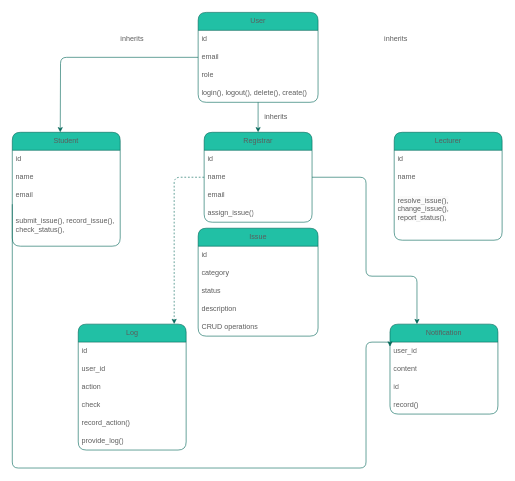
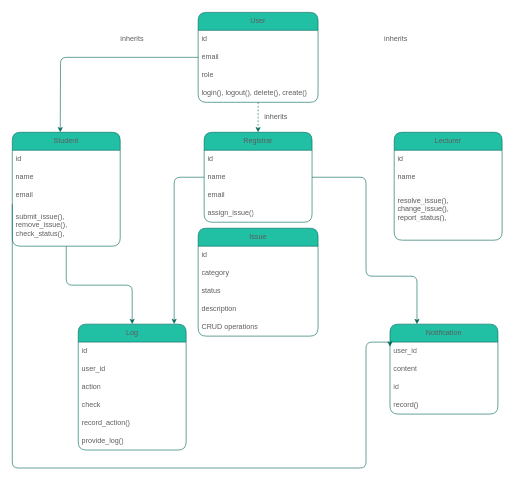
- <mxCell id="2" style="edgeStyle=orthogonalEdgeStyle;rounded=1;orthogonalLoop=1;jettySize=auto;html=1;entryX=0.5;entryY=0;entryDx=0;entryDy=0;labelBackgroundColor=none;strokeColor=#006658;fontColor=default;" parent="1" source="3" target="14" edge="1"><mxGeometry relative="1" as="geometry" /></mxCell>
+ <mxCell id="2" style="edgeStyle=orthogonalEdgeStyle;rounded=1;orthogonalLoop=1;jettySize=auto;html=1;entryX=0.5;entryY=0;entryDx=0;entryDy=0;labelBackgroundColor=none;strokeColor=#006658;fontColor=default;dashed=1;" parent="1" source="3" target="14" edge="1"><mxGeometry relative="1" as="geometry" /></mxCell>
- <mxCell id="13" value="submit_issue(), record_issue(), check_status()," style="text;strokeColor=none;fillColor=none;align=left;verticalAlign=middle;spacingLeft=4;spacingRight=4;overflow=hidden;points=[[0,0.5],[1,0.5]];portConstraint=eastwest;rotatable=0;whiteSpace=wrap;html=1;rounded=1;labelBackgroundColor=none;fontColor=#5C5C5C;" vertex="1" parent="9"><mxGeometry y="120" width="180" height="70" as="geometry" /></mxCell>
+ <mxCell id="13" value="submit_issue(), remove_issue(), check_status()," style="text;strokeColor=none;fillColor=none;align=left;verticalAlign=middle;spacingLeft=4;spacingRight=4;overflow=hidden;points=[[0,0.5],[1,0.5]];portConstraint=eastwest;rotatable=0;whiteSpace=wrap;html=1;rounded=1;labelBackgroundColor=none;fontColor=#5C5C5C;" vertex="1" parent="9"><mxGeometry y="120" width="180" height="70" as="geometry" /></mxCell>
- <mxCell id="43" style="edgeStyle=orthogonalEdgeStyle;rounded=1;orthogonalLoop=1;jettySize=auto;html=1;entryX=0.889;entryY=-0.001;entryDx=0;entryDy=0;entryPerimeter=0;labelBackgroundColor=none;strokeColor=#006658;fontColor=default;dashed=1;" parent="1" source="14" target="29" edge="1"><mxGeometry relative="1" as="geometry" /></mxCell>
+ <mxCell id="43" style="edgeStyle=orthogonalEdgeStyle;rounded=1;orthogonalLoop=1;jettySize=auto;html=1;entryX=0.889;entryY=-0.001;entryDx=0;entryDy=0;entryPerimeter=0;labelBackgroundColor=none;strokeColor=#006658;fontColor=default;" parent="1" source="14" target="29" edge="1"><mxGeometry relative="1" as="geometry" /></mxCell>
+ <mxCell id="8" style="edgeStyle=orthogonalEdgeStyle;rounded=1;orthogonalLoop=1;jettySize=auto;html=1;entryX=0.5;entryY=0;entryDx=0;entryDy=0;labelBackgroundColor=none;strokeColor=#006658;fontColor=default;" parent="1" source="9" target="29" edge="1"><mxGeometry relative="1" as="geometry" /></mxCell>
